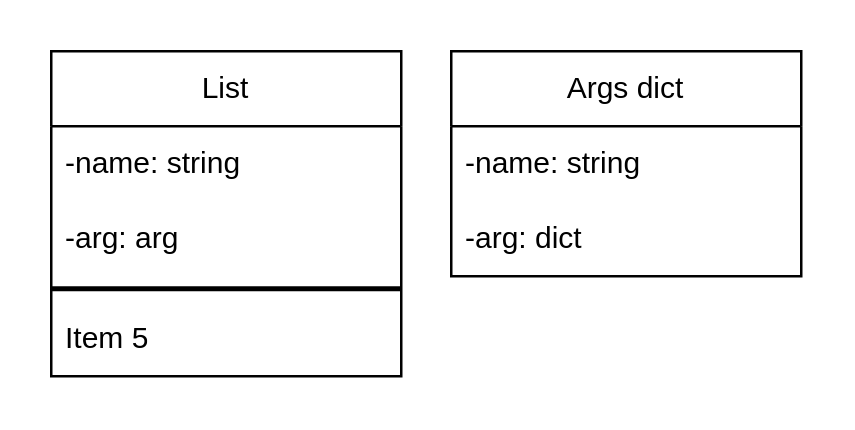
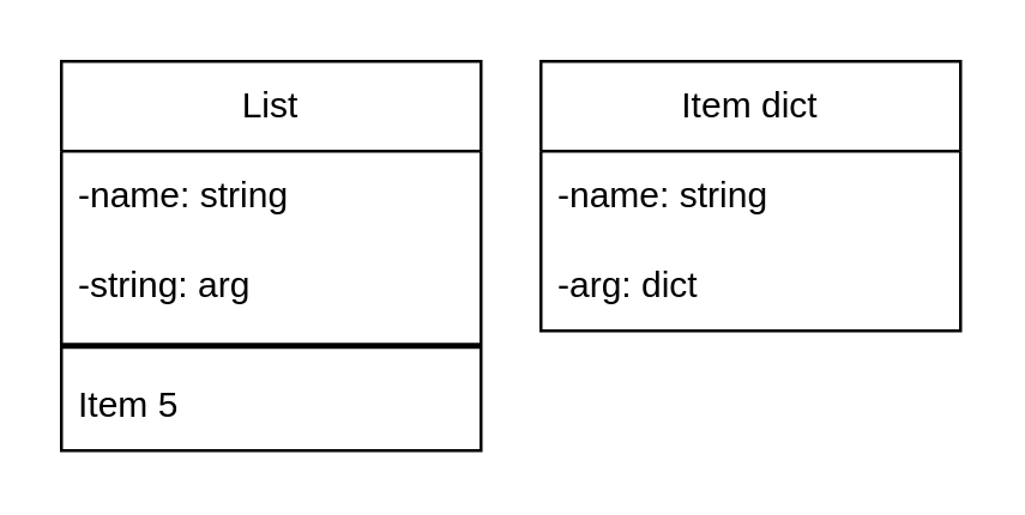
- <mxCell id="7" value="Args dict" style="swimlane;fontStyle=0;childLayout=stackLayout;horizontal=1;startSize=30;horizontalStack=0;resizeParent=1;resizeParentMax=0;resizeLast=0;collapsible=1;marginBottom=0;whiteSpace=wrap;html=1;" vertex="1" parent="1"><mxGeometry x="180" y="20" width="140" height="90" as="geometry" /></mxCell>
+ <mxCell id="7" value="Item dict" style="swimlane;fontStyle=0;childLayout=stackLayout;horizontal=1;startSize=30;horizontalStack=0;resizeParent=1;resizeParentMax=0;resizeLast=0;collapsible=1;marginBottom=0;whiteSpace=wrap;html=1;" vertex="1" parent="1"><mxGeometry x="180" y="20" width="140" height="90" as="geometry" /></mxCell>
- <mxCell id="4" value="-arg: arg" style="text;strokeColor=none;fillColor=none;align=left;verticalAlign=middle;spacingLeft=4;spacingRight=4;overflow=hidden;points=[[0,0.5],[1,0.5]];portConstraint=eastwest;rotatable=0;whiteSpace=wrap;html=1;" vertex="1" parent="2"><mxGeometry y="60" width="140" height="30" as="geometry" /></mxCell>
+ <mxCell id="4" value="-string: arg" style="text;strokeColor=none;fillColor=none;align=left;verticalAlign=middle;spacingLeft=4;spacingRight=4;overflow=hidden;points=[[0,0.5],[1,0.5]];portConstraint=eastwest;rotatable=0;whiteSpace=wrap;html=1;" vertex="1" parent="2"><mxGeometry y="60" width="140" height="30" as="geometry" /></mxCell>
